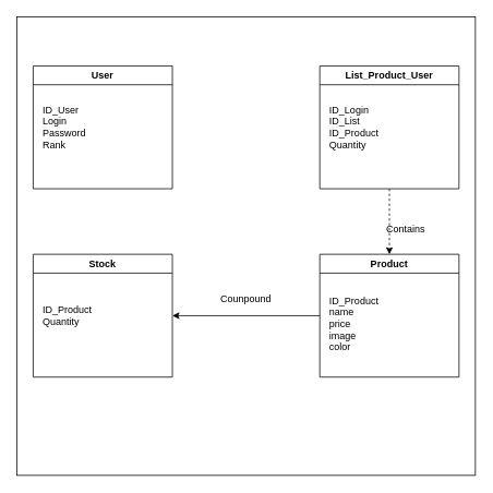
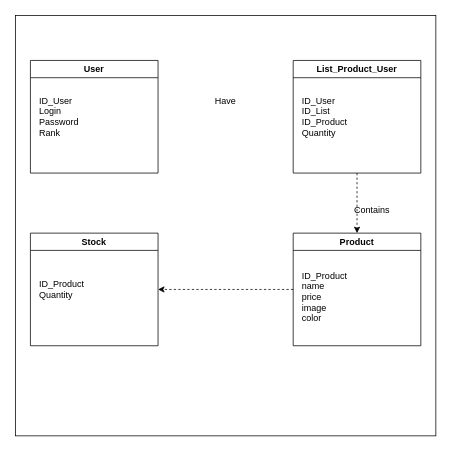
+ <mxCell id="14" value="Have" style="text;html=1;strokeColor=none;fillColor=none;align=center;verticalAlign=middle;whiteSpace=wrap;rounded=0;" vertex="1" parent="1"><mxGeometry x="270" y="120" width="60" height="30" as="geometry" /></mxCell>
- <mxCell id="7" value="ID_Login&lt;br&gt;ID_List&lt;br&gt;ID_Product&lt;br&gt;Quantity" style="text;html=1;align=left;verticalAlign=middle;resizable=0;points=[];autosize=1;strokeColor=none;fillColor=none;" vertex="1" parent="6"><mxGeometry x="10" y="40" width="80" height="70" as="geometry" /></mxCell>
+ <mxCell id="7" value="ID_User&lt;br&gt;ID_List&lt;br&gt;ID_Product&lt;br&gt;Quantity" style="text;html=1;align=left;verticalAlign=middle;resizable=0;points=[];autosize=1;strokeColor=none;fillColor=none;" vertex="1" parent="6"><mxGeometry x="10" y="40" width="80" height="70" as="geometry" /></mxCell>
- <mxCell id="15" value="Counpound" style="text;html=1;strokeColor=none;fillColor=none;align=center;verticalAlign=middle;whiteSpace=wrap;rounded=0;" vertex="1" parent="1"><mxGeometry x="270" y="350" width="60" height="30" as="geometry" /></mxCell>
- <mxCell id="8" style="edgeStyle=none;html=1;exitX=0;exitY=0.5;exitDx=0;exitDy=0;entryX=1;entryY=0.5;entryDx=0;entryDy=0;" edge="1" parent="1" source="9" target="11"><mxGeometry relative="1" as="geometry" /></mxCell>
+ <mxCell id="8" style="edgeStyle=none;html=1;exitX=0;exitY=0.5;exitDx=0;exitDy=0;entryX=1;entryY=0.5;entryDx=0;entryDy=0;dashed=1;" edge="1" parent="1" source="9" target="11"><mxGeometry relative="1" as="geometry" /></mxCell>
